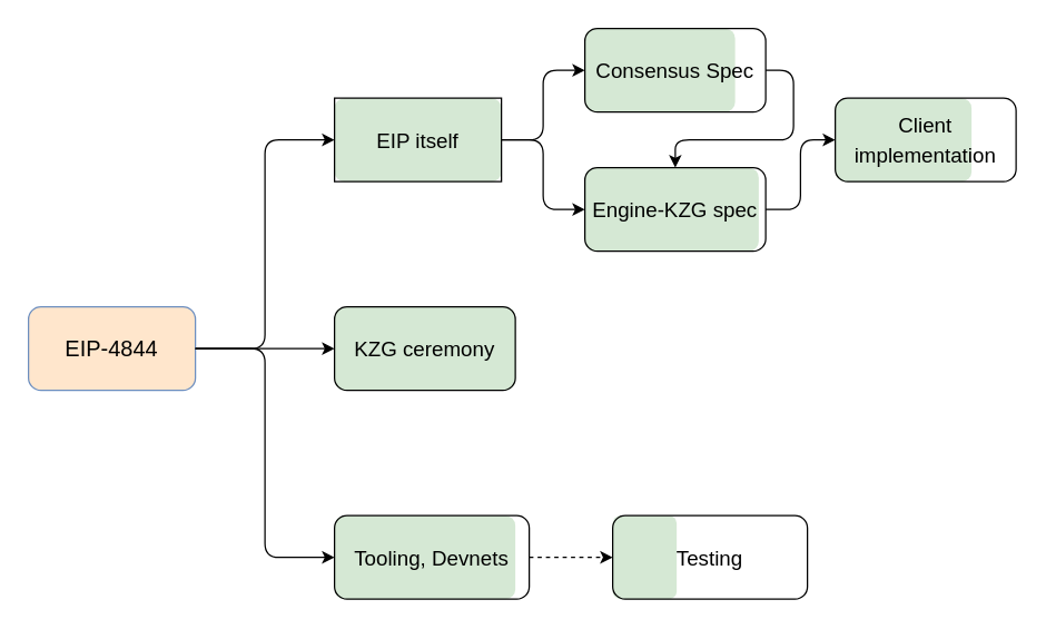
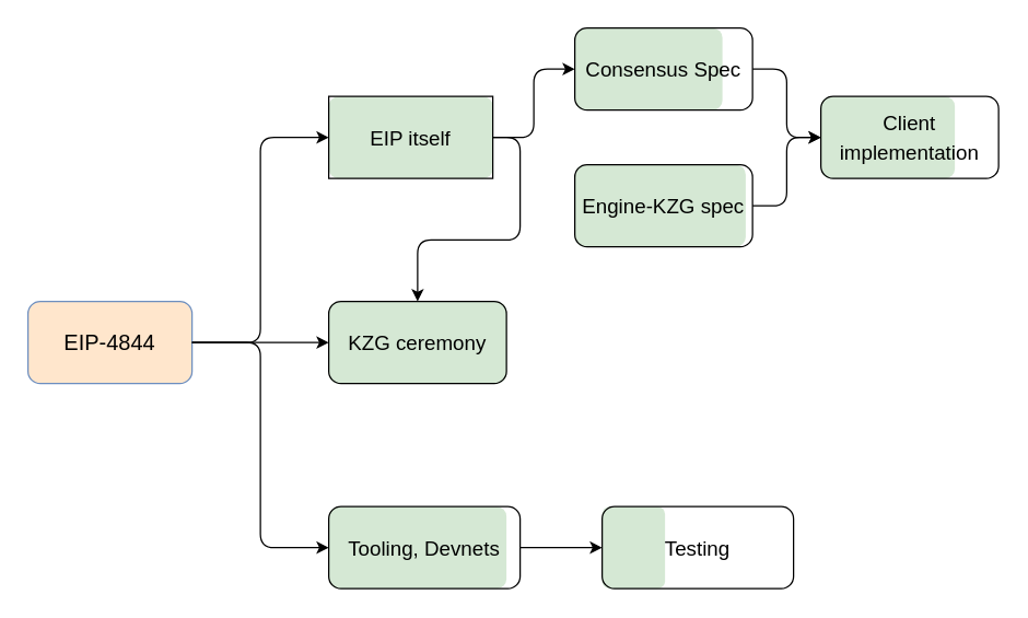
- <mxCell id="22" value="" style="edgeStyle=orthogonalEdgeStyle;rounded=1;orthogonalLoop=1;jettySize=auto;html=1;fontSize=20;elbow=vertical;perimeterSpacing=0;strokeOpacity=100;fillOpacity=100;jumpStyle=none;sketch=0;shadow=0;spacingTop=110;spacingLeft=999;labelPosition=center;verticalLabelPosition=middle;align=center;verticalAlign=middle;textDirection=ltr;fontStyle=4;horizontal=0;exitX=1;exitY=0.5;exitDx=0;exitDy=0;" parent="1" source="8" target="6" edge="1"><mxGeometry relative="1" as="geometry"><mxPoint x="430" y="160" as="targetPoint" /><mxPoint x="370" y="110" as="sourcePoint" /></mxGeometry></mxCell>
+ <mxCell id="22" value="" style="edgeStyle=orthogonalEdgeStyle;rounded=1;orthogonalLoop=1;jettySize=auto;html=1;fontSize=20;elbow=vertical;perimeterSpacing=0;strokeOpacity=100;fillOpacity=100;jumpStyle=none;sketch=0;shadow=0;spacingTop=110;spacingLeft=999;labelPosition=center;verticalLabelPosition=middle;align=center;verticalAlign=middle;textDirection=ltr;fontStyle=4;horizontal=0;exitX=1;exitY=0.5;exitDx=0;exitDy=0;entryX=0;entryY=0.5;entryDx=0;entryDy=0;" parent="1" source="8" target="10" edge="1"><mxGeometry relative="1" as="geometry"><mxPoint x="430" y="160" as="targetPoint" /><mxPoint x="370" y="110" as="sourcePoint" /></mxGeometry></mxCell>
- <mxCell id="21" value="" style="edgeStyle=orthogonalEdgeStyle;rounded=1;orthogonalLoop=1;jettySize=auto;html=1;fontSize=20;elbow=vertical;perimeterSpacing=0;strokeOpacity=100;fillOpacity=100;jumpStyle=none;sketch=0;shadow=0;spacingTop=110;spacingLeft=999;labelPosition=center;verticalLabelPosition=middle;align=center;verticalAlign=middle;textDirection=ltr;fontStyle=4;horizontal=0;exitX=1;exitY=0.5;exitDx=0;exitDy=0;entryX=0;entryY=0.5;entryDx=0;entryDy=0;" parent="1" source="14" target="6" edge="1"><mxGeometry relative="1" as="geometry"><mxPoint x="410" y="60" as="targetPoint" /><mxPoint x="370" y="110" as="sourcePoint" /></mxGeometry></mxCell>
+ <mxCell id="21" value="" style="edgeStyle=orthogonalEdgeStyle;rounded=1;orthogonalLoop=1;jettySize=auto;html=1;fontSize=20;elbow=vertical;perimeterSpacing=0;strokeOpacity=100;fillOpacity=100;jumpStyle=none;sketch=0;shadow=0;spacingTop=110;spacingLeft=999;labelPosition=center;verticalLabelPosition=middle;align=center;verticalAlign=middle;textDirection=ltr;fontStyle=4;horizontal=0;exitX=1;exitY=0.5;exitDx=0;exitDy=0;" parent="1" source="14" target="12" edge="1"><mxGeometry relative="1" as="geometry"><mxPoint x="410" y="60" as="targetPoint" /><mxPoint x="370" y="110" as="sourcePoint" /></mxGeometry></mxCell>
- <mxCell id="24" value="" style="edgeStyle=orthogonalEdgeStyle;rounded=1;orthogonalLoop=1;jettySize=auto;html=1;fontSize=20;elbow=vertical;perimeterSpacing=0;strokeOpacity=100;fillOpacity=100;jumpStyle=none;sketch=0;shadow=0;spacingTop=110;spacingLeft=999;labelPosition=center;verticalLabelPosition=middle;align=center;verticalAlign=middle;textDirection=ltr;fontStyle=4;horizontal=0;exitX=1;exitY=0.5;exitDx=0;exitDy=0;entryX=0;entryY=0.5;entryDx=0;entryDy=0;dashed=1;" parent="1" source="4" target="16" edge="1"><mxGeometry relative="1" as="geometry"><mxPoint x="620" y="120" as="targetPoint" /><mxPoint x="570" y="70" as="sourcePoint" /></mxGeometry></mxCell>
+ <mxCell id="24" value="" style="edgeStyle=orthogonalEdgeStyle;rounded=1;orthogonalLoop=1;jettySize=auto;html=1;fontSize=20;elbow=vertical;perimeterSpacing=0;strokeOpacity=100;fillOpacity=100;jumpStyle=none;sketch=0;shadow=0;spacingTop=110;spacingLeft=999;labelPosition=center;verticalLabelPosition=middle;align=center;verticalAlign=middle;textDirection=ltr;fontStyle=4;horizontal=0;exitX=1;exitY=0.5;exitDx=0;exitDy=0;entryX=0;entryY=0.5;entryDx=0;entryDy=0;" parent="1" source="4" target="16" edge="1"><mxGeometry relative="1" as="geometry"><mxPoint x="620" y="120" as="targetPoint" /><mxPoint x="570" y="70" as="sourcePoint" /></mxGeometry></mxCell>
